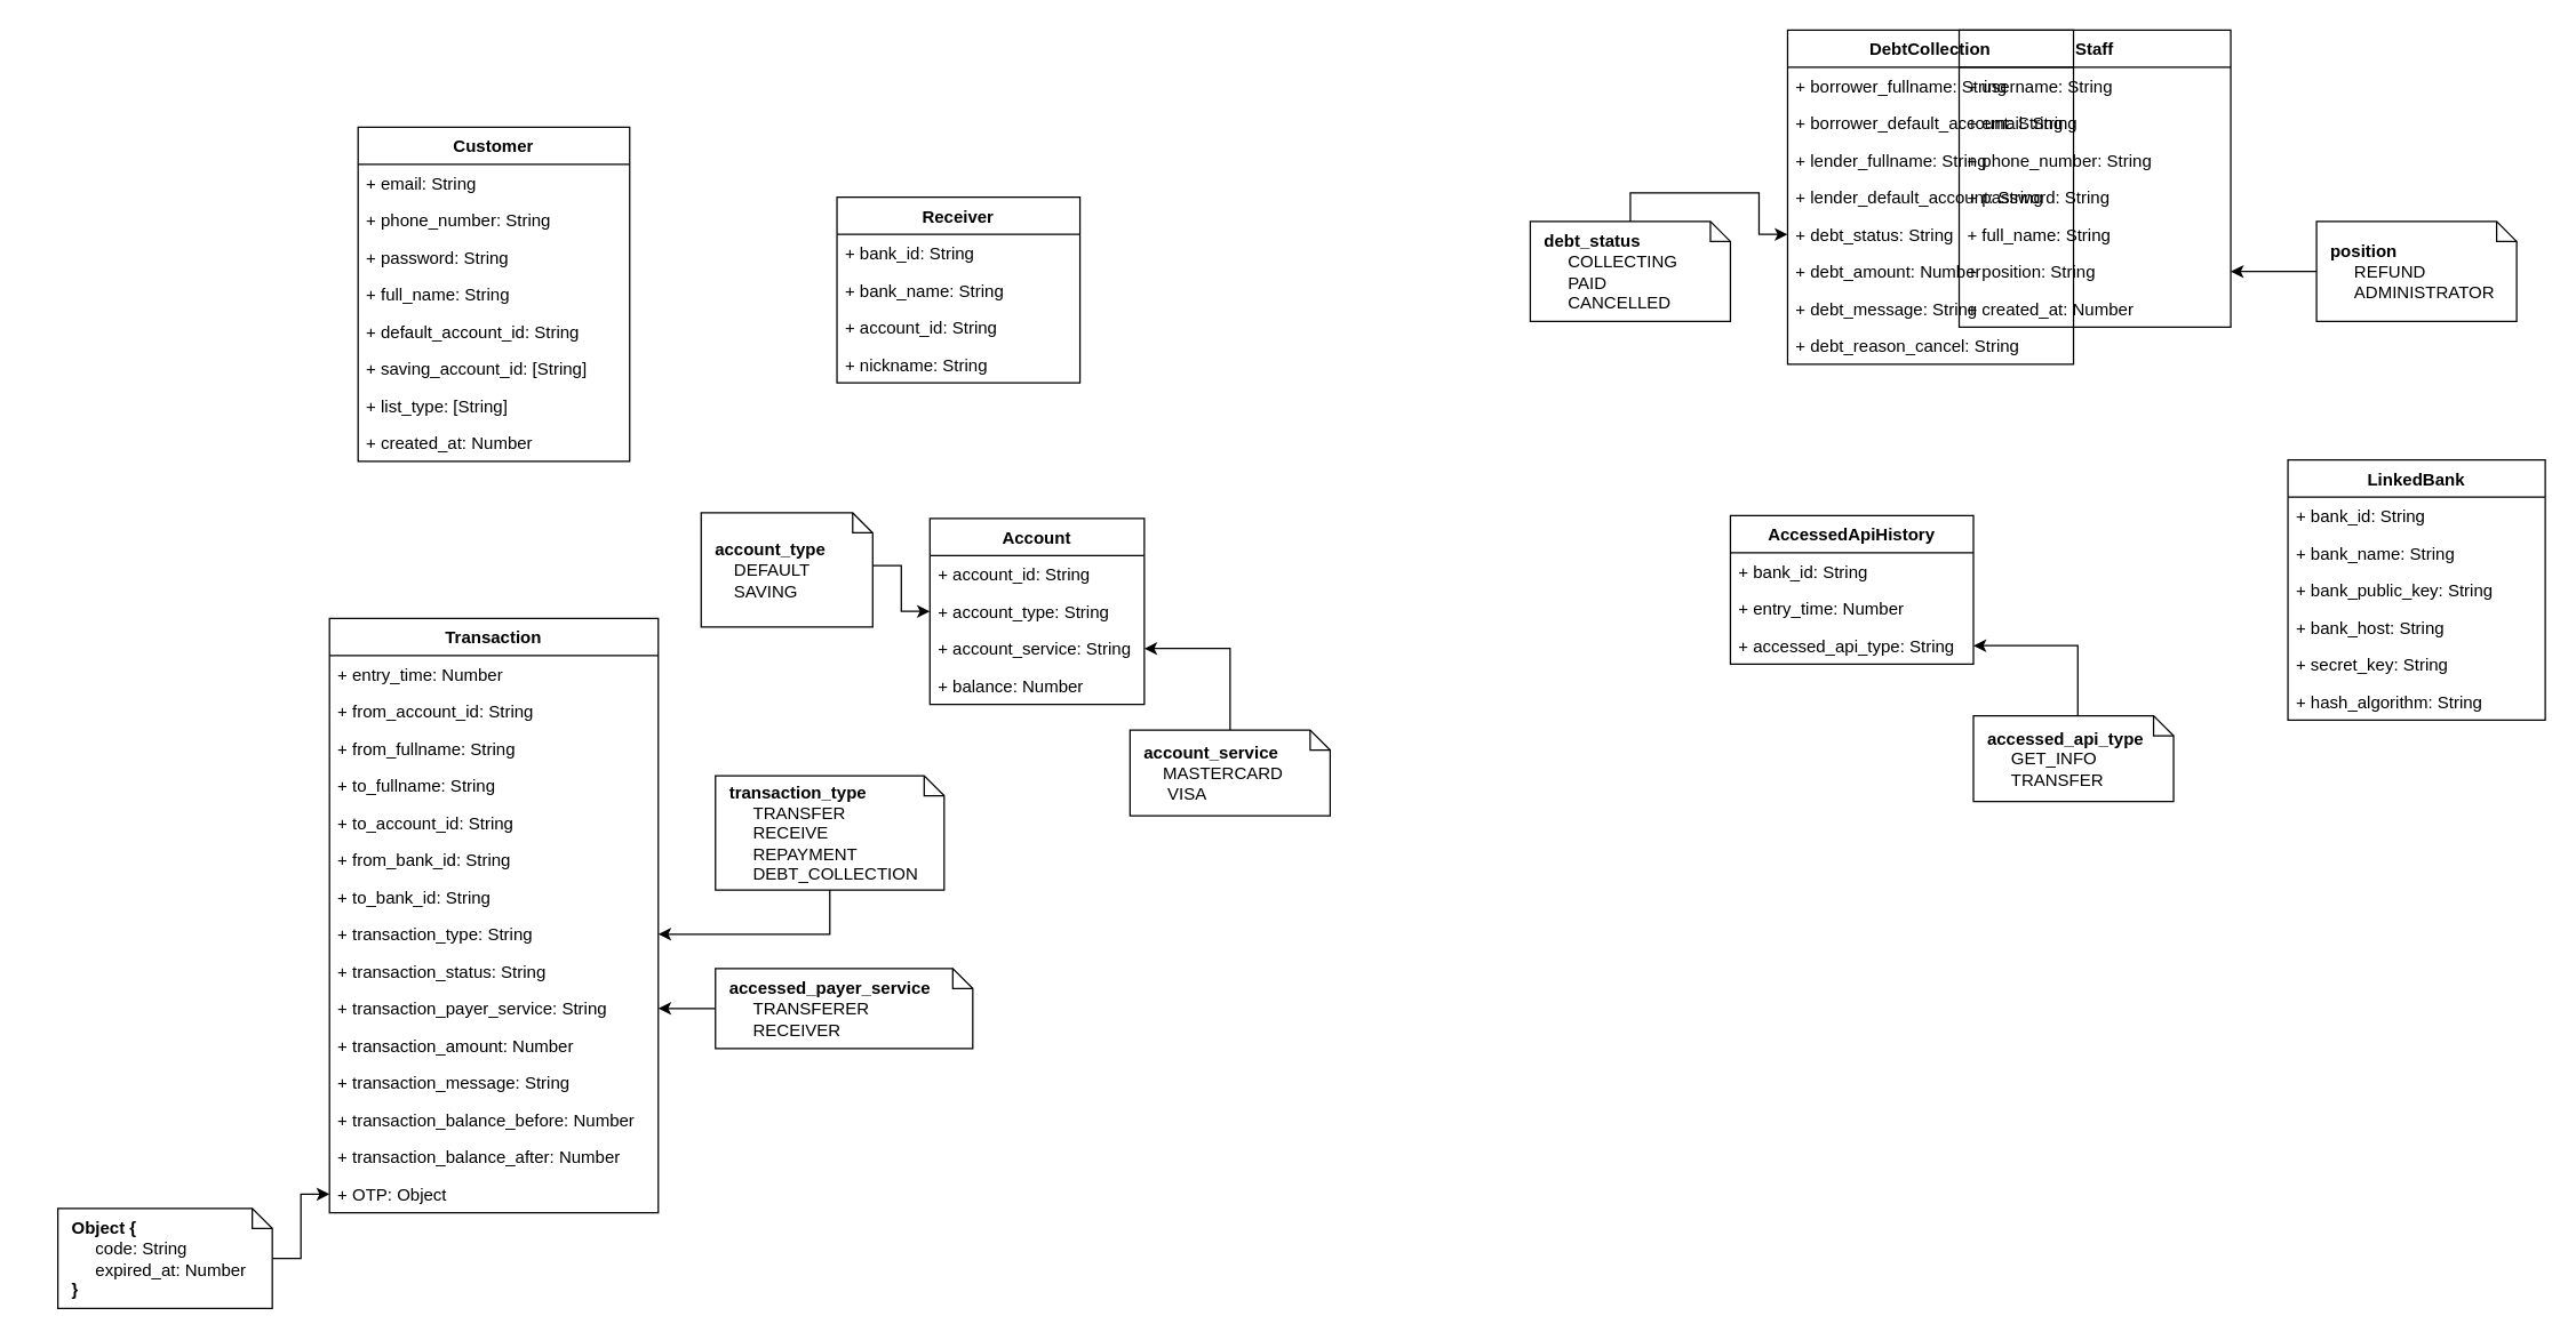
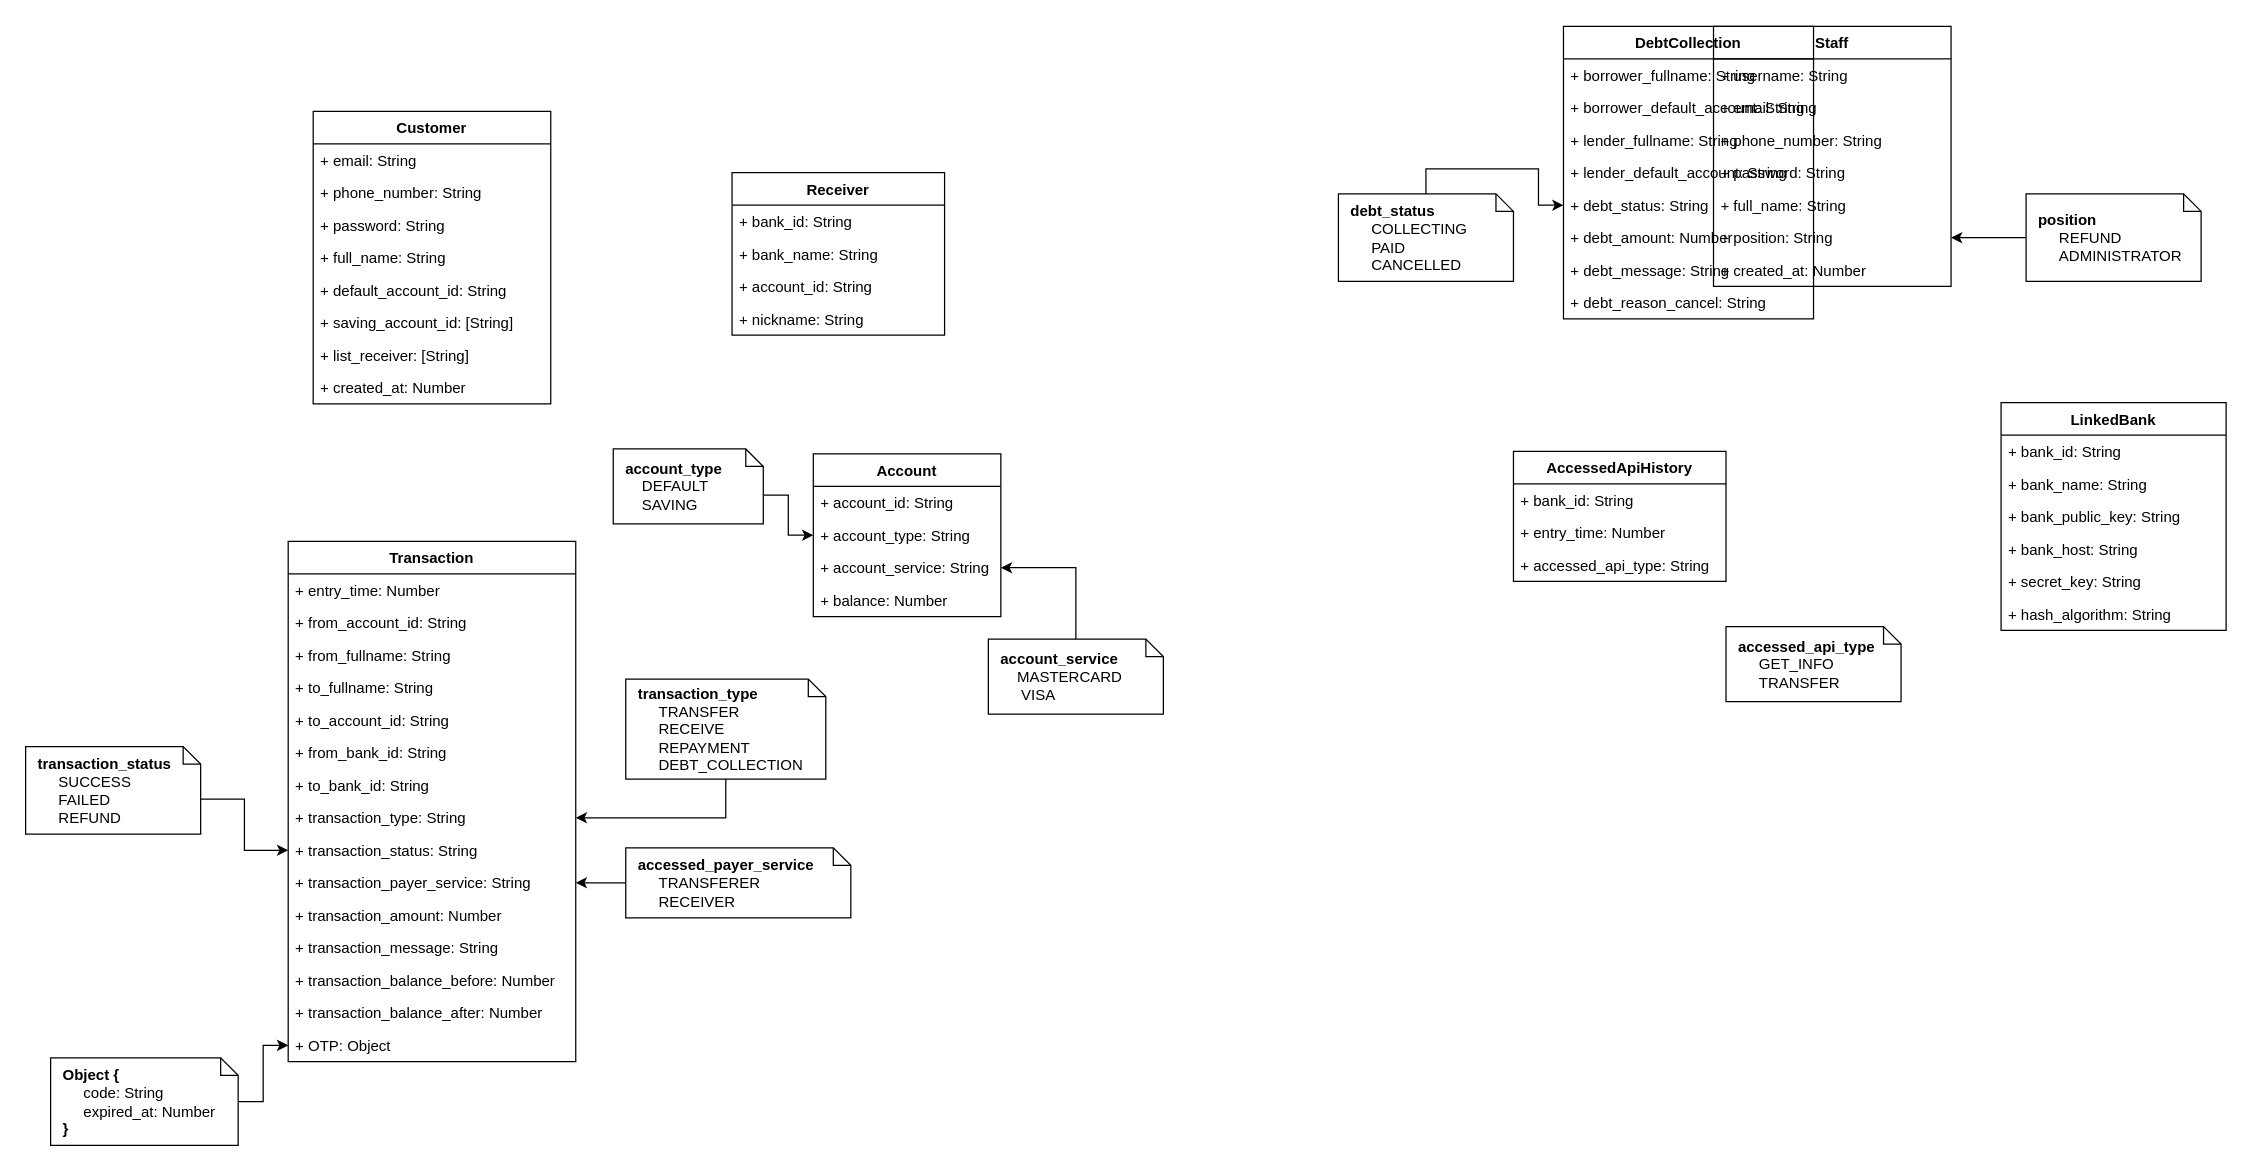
- <mxCell id="49" value="+ list_type: [String]" style="text;strokeColor=none;fillColor=none;align=left;verticalAlign=top;spacingLeft=4;spacingRight=4;overflow=hidden;rotatable=0;points=[[0,0.5],[1,0.5]];portConstraint=eastwest;" parent="42" vertex="1"><mxGeometry y="182" width="190" height="26" as="geometry" /></mxCell>
+ <mxCell id="49" value="+ list_receiver: [String]" style="text;strokeColor=none;fillColor=none;align=left;verticalAlign=top;spacingLeft=4;spacingRight=4;overflow=hidden;rotatable=0;points=[[0,0.5],[1,0.5]];portConstraint=eastwest;" parent="42" vertex="1"><mxGeometry y="182" width="190" height="26" as="geometry" /></mxCell>
- <mxCell id="82" value="&lt;b&gt;account_type&lt;/b&gt;&lt;span&gt;&amp;nbsp; &amp;nbsp; &amp;nbsp; &amp;nbsp; &amp;nbsp; &amp;nbsp; DEFAULT&lt;br&gt;&lt;/span&gt;&lt;span&gt;&amp;nbsp; &amp;nbsp; SAVING&lt;/span&gt;" style="shape=note;whiteSpace=wrap;html=1;size=14;verticalAlign=middle;align=left;spacingTop=0;spacing=10;" vertex="1" parent="1"><mxGeometry x="490" y="358.5" width="120" height="80" as="geometry" /></mxCell>
+ <mxCell id="82" value="&lt;b&gt;account_type&lt;/b&gt;&lt;span&gt;&amp;nbsp; &amp;nbsp; &amp;nbsp; &amp;nbsp; &amp;nbsp; &amp;nbsp; DEFAULT&lt;br&gt;&lt;/span&gt;&lt;span&gt;&amp;nbsp; &amp;nbsp; SAVING&lt;/span&gt;" style="shape=note;whiteSpace=wrap;html=1;size=14;verticalAlign=middle;align=left;spacingTop=0;spacing=10;" vertex="1" parent="1"><mxGeometry x="490" y="358.5" width="120" height="60" as="geometry" /></mxCell>
- <mxCell id="24" style="edgeStyle=orthogonalEdgeStyle;rounded=0;orthogonalLoop=1;jettySize=auto;html=1;exitX=0;exitY=0;exitDx=73;exitDy=0;exitPerimeter=0;entryX=1;entryY=0.5;entryDx=0;entryDy=0;" parent="1" source="25" target="23" edge="1"><mxGeometry relative="1" as="geometry" /></mxCell>
+ <mxCell id="39" value="&lt;b&gt;transaction_status&lt;br&gt;&lt;/b&gt;&lt;span&gt;&amp;nbsp; &amp;nbsp; &amp;nbsp;SUCCESS&lt;br&gt;&lt;/span&gt;&lt;span&gt;&amp;nbsp; &amp;nbsp; &amp;nbsp;FAILED&lt;br&gt;&lt;/span&gt;&lt;b&gt;&amp;nbsp; &amp;nbsp; &lt;/b&gt;&amp;nbsp;REFUND" style="shape=note;whiteSpace=wrap;html=1;size=14;verticalAlign=middle;align=left;spacingTop=0;spacing=10;" parent="1" vertex="1"><mxGeometry x="20" y="596.5" width="140" height="70" as="geometry" /></mxCell>
+ <mxCell id="38" style="edgeStyle=orthogonalEdgeStyle;rounded=0;orthogonalLoop=1;jettySize=auto;html=1;exitX=0;exitY=0;exitDx=140;exitDy=42;exitPerimeter=0;" parent="1" source="39" target="13" edge="1"><mxGeometry relative="1" as="geometry" /></mxCell>
